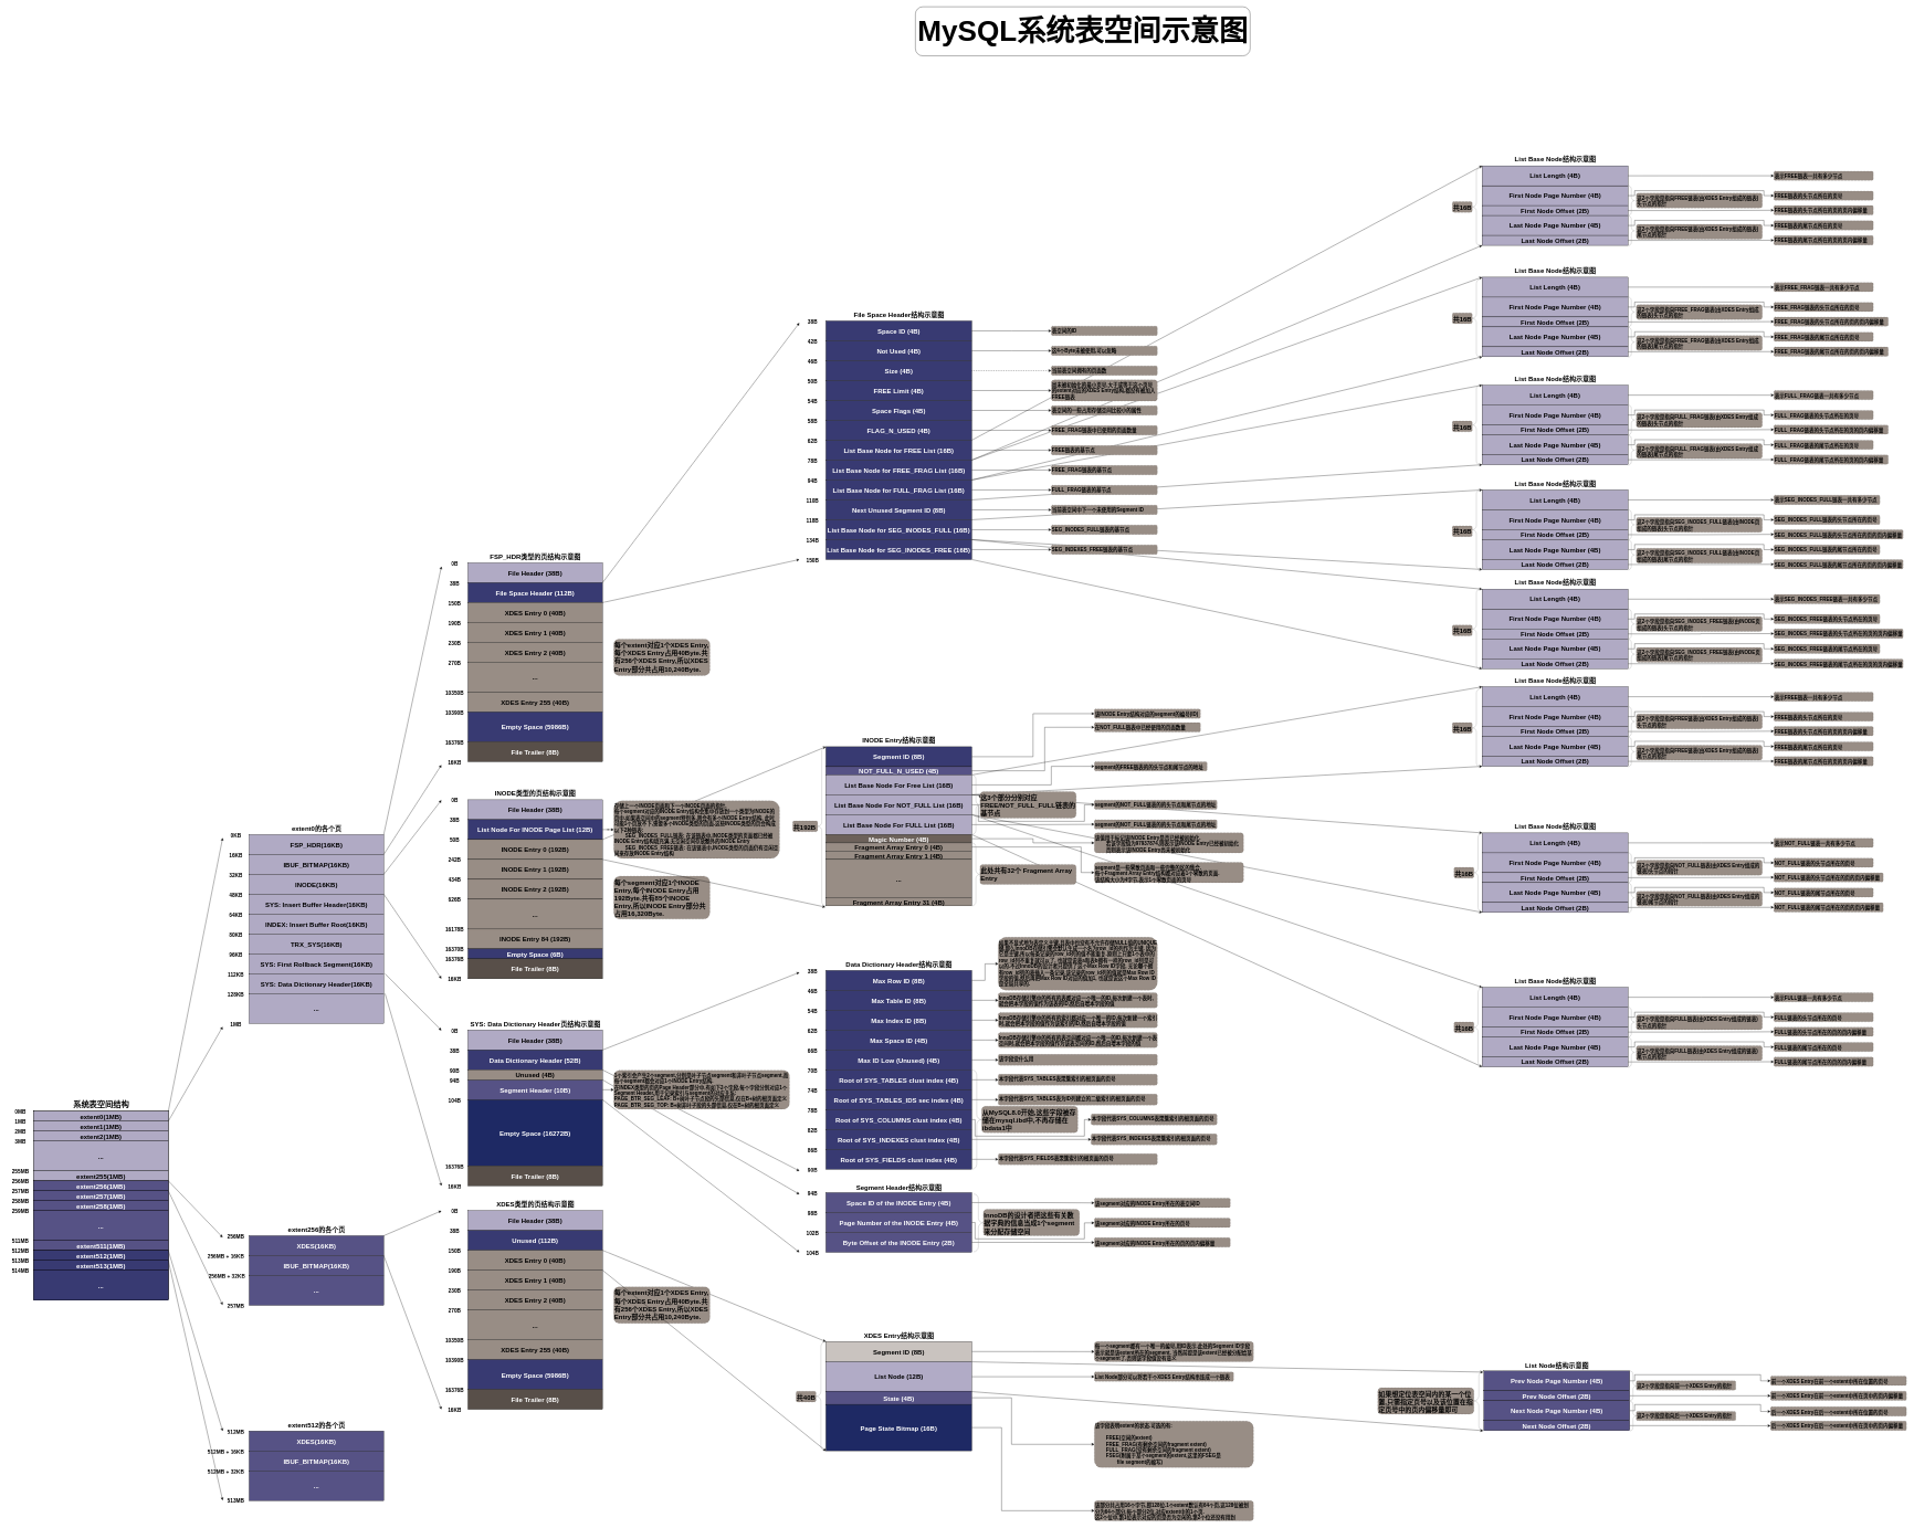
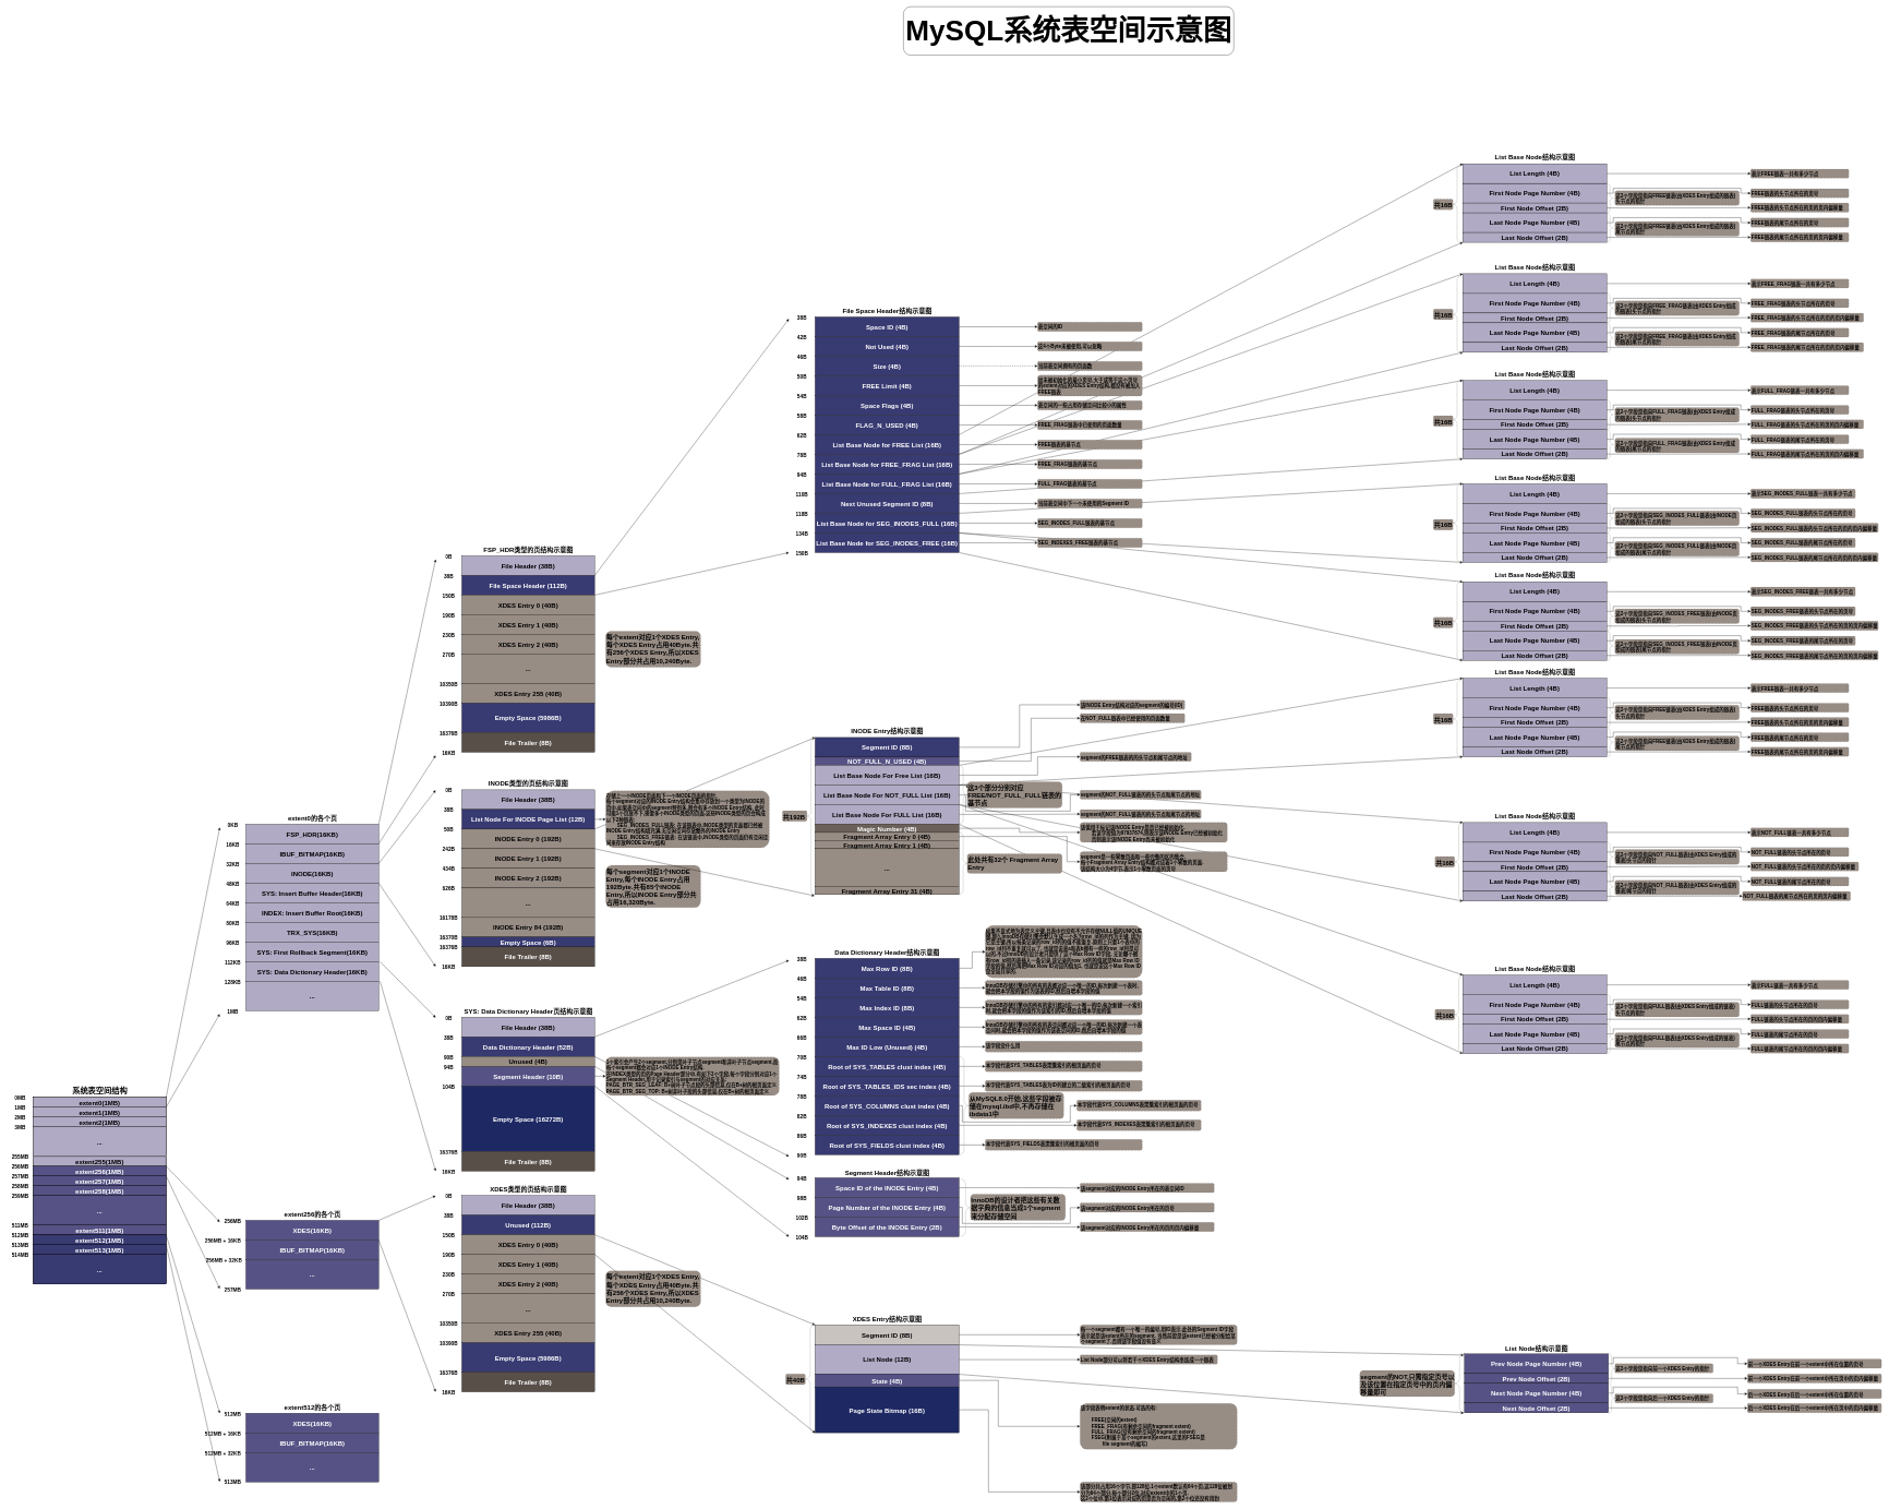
- <mxCell id="392" value="&lt;font color=&quot;#000000&quot;&gt;&lt;b style=&quot;font-size: 15px;&quot;&gt;NOT_FULL&lt;/b&gt;&lt;span style=&quot;font-size: 15px;&quot;&gt;&lt;b&gt;链表的尾节点所在的页的页内偏移量&lt;/b&gt;&lt;/span&gt;&lt;/font&gt;" style="rounded=1;whiteSpace=wrap;html=1;dashed=1;dashPattern=1 4;align=left;verticalAlign=top;fillColor=#988D85;" vertex="1" parent="1"><mxGeometry x="5350" y="2723.5" width="330" height="28.12" as="geometry" /></mxCell>
+ <mxCell id="392" value="&lt;font color=&quot;#000000&quot;&gt;&lt;b style=&quot;font-size: 15px;&quot;&gt;NOT_FULL&lt;/b&gt;&lt;span style=&quot;font-size: 15px;&quot;&gt;&lt;b&gt;链表的尾节点所在的页的页内偏移量&lt;/b&gt;&lt;/span&gt;&lt;/font&gt;" style="rounded=1;whiteSpace=wrap;html=1;dashed=1;dashPattern=1 4;align=left;verticalAlign=top;fillColor=#988D85;" vertex="1" parent="1"><mxGeometry x="5325" y="2723.5" width="330" height="28.12" as="geometry" /></mxCell>
- <mxCell id="11" value="&lt;font style=&quot;font-size: 20px;&quot;&gt;extent255(1MB)&lt;/font&gt;" style="rounded=0;whiteSpace=wrap;html=1;fontStyle=1;fillColor=#B0AAC4;fontColor=#000000;" vertex="1" parent="1"><mxGeometry x="100" y="3533" width="406" height="30" as="geometry" /></mxCell>
+ <mxCell id="11" value="&lt;font style=&quot;font-size: 20px;&quot;&gt;extent255(1MB)&lt;/font&gt;" style="whiteSpace=wrap;html=1;fontStyle=1;fillColor=#B0AAC4;fontColor=#000000;rounded=1;" vertex="1" parent="1"><mxGeometry x="100" y="3533" width="406" height="30" as="geometry" /></mxCell>
- <mxCell id="304" value="&lt;font color=&quot;#000000&quot;&gt;&lt;span style=&quot;font-size: 20px;&quot;&gt;&lt;b&gt;如果想定位表空间内的某一个位置,只需指定页号以及该位置在指定页号中的页内偏移量即可&lt;/b&gt;&lt;/span&gt;&lt;/font&gt;" style="rounded=1;whiteSpace=wrap;html=1;dashed=1;dashPattern=1 4;align=left;verticalAlign=top;fillColor=#988D85;" vertex="1" parent="1"><mxGeometry x="4155" y="4187" width="290" height="80" as="geometry" /></mxCell>
+ <mxCell id="304" value="&lt;font color=&quot;#000000&quot;&gt;&lt;span style=&quot;font-size: 20px;&quot;&gt;&lt;b&gt;segment的NOT,只需指定页号以及该位置在指定页号中的页内偏移量即可&lt;/b&gt;&lt;/span&gt;&lt;/font&gt;" style="rounded=1;whiteSpace=wrap;html=1;dashed=1;dashPattern=1 4;align=left;verticalAlign=top;fillColor=#988D85;" vertex="1" parent="1"><mxGeometry x="4155" y="4187" width="290" height="80" as="geometry" /></mxCell>
